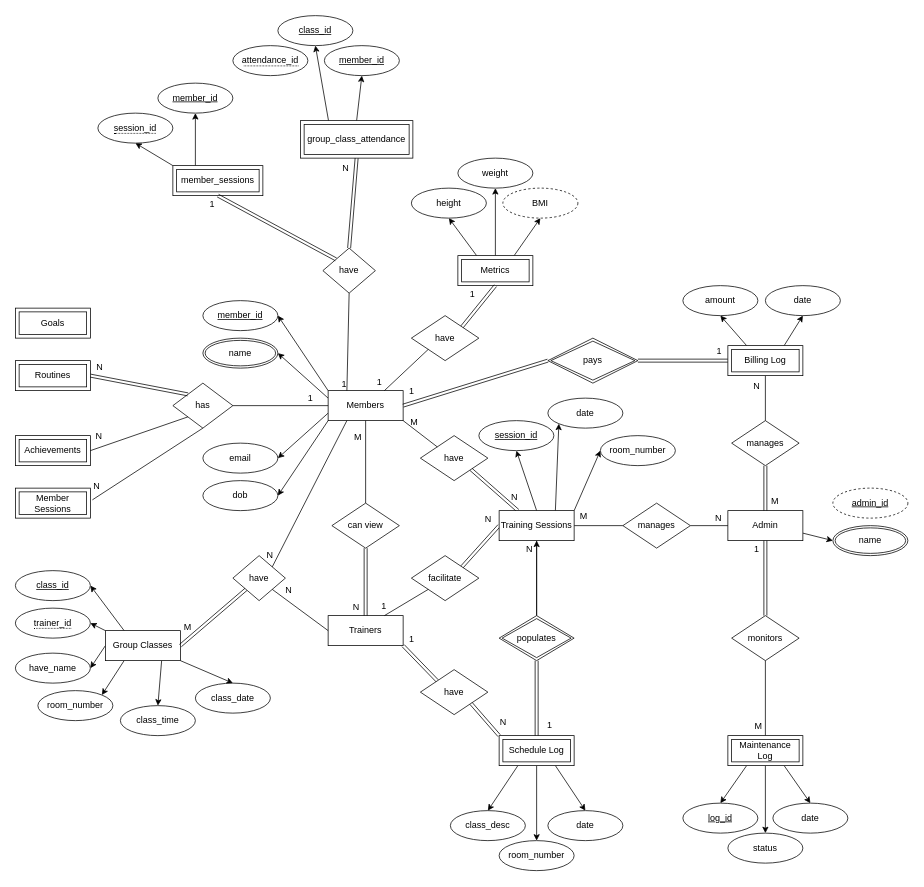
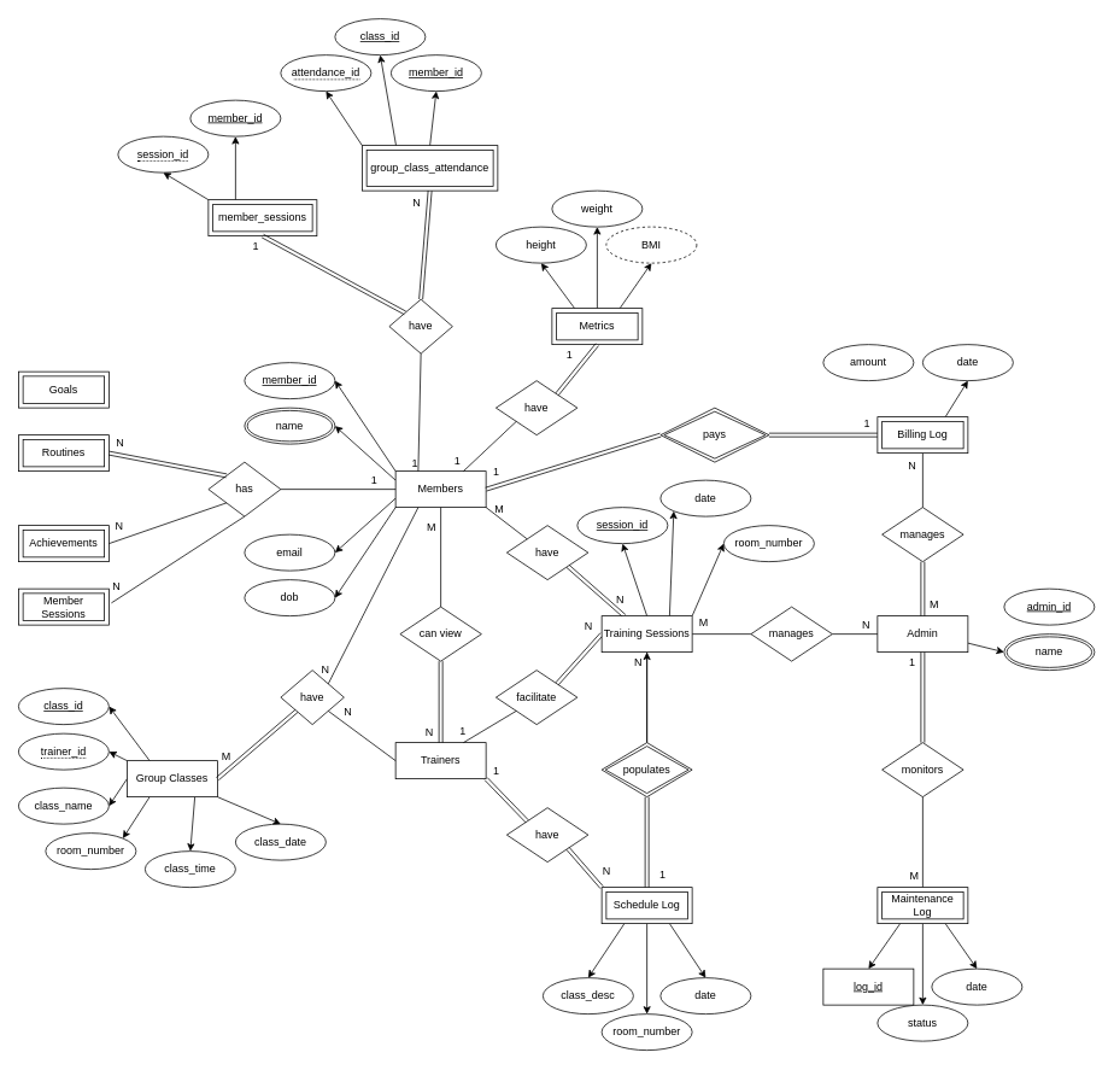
+ <mxCell id="137" style="edgeStyle=none;html=1;exitX=0;exitY=0;exitDx=0;exitDy=0;entryX=0.5;entryY=1;entryDx=0;entryDy=0;" edge="1" parent="1" source="140" target="147"><mxGeometry relative="1" as="geometry" /></mxCell>
- <mxCell id="73" style="edgeStyle=none;html=1;exitX=0.25;exitY=0;exitDx=0;exitDy=0;entryX=0.5;entryY=1;entryDx=0;entryDy=0;" parent="1" source="75" target="77" edge="1"><mxGeometry relative="1" as="geometry" /></mxCell>
- <mxCell id="78" value="admin_id" style="ellipse;whiteSpace=wrap;html=1;align=center;fontStyle=4;dashed=1;" parent="1" vertex="1"><mxGeometry x="1110" y="650" width="100" height="40" as="geometry" /></mxCell>
+ <mxCell id="78" value="admin_id" style="ellipse;whiteSpace=wrap;html=1;align=center;fontStyle=4;" parent="1" vertex="1"><mxGeometry x="1110" y="650" width="100" height="40" as="geometry" /></mxCell>
- <mxCell id="127" value="have_name" style="ellipse;whiteSpace=wrap;html=1;align=center;" vertex="1" parent="1"><mxGeometry x="20" y="870" width="100" height="40" as="geometry" /></mxCell>
+ <mxCell id="127" value="class_name" style="ellipse;whiteSpace=wrap;html=1;align=center;" vertex="1" parent="1"><mxGeometry x="20" y="870" width="100" height="40" as="geometry" /></mxCell>
- <mxCell id="85" value="log_id" style="ellipse;whiteSpace=wrap;html=1;align=center;fontStyle=4;" parent="1" vertex="1"><mxGeometry x="910" y="1070" width="100" height="40" as="geometry" /></mxCell>
+ <mxCell id="85" value="log_id" style="whiteSpace=wrap;html=1;align=center;fontStyle=4;rounded=0;" parent="1" vertex="1"><mxGeometry x="910" y="1070" width="100" height="40" as="geometry" /></mxCell>
